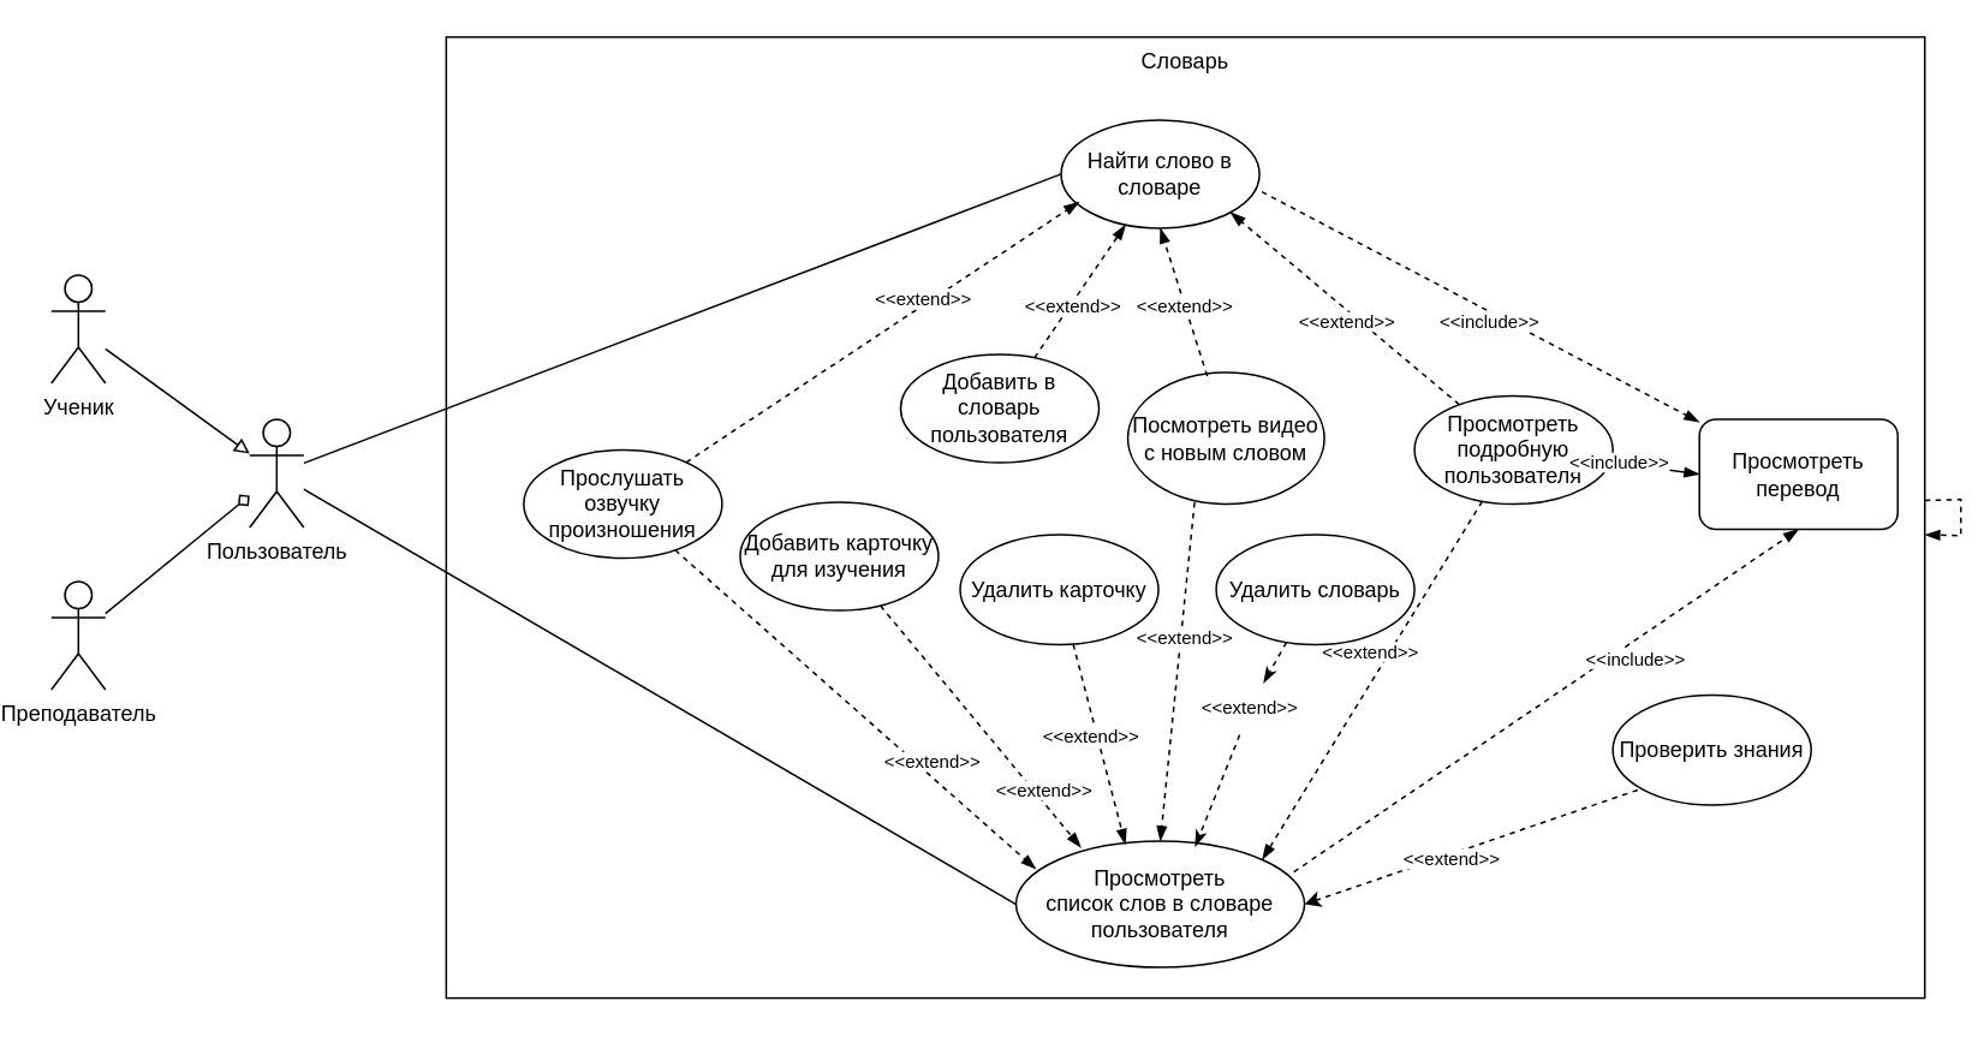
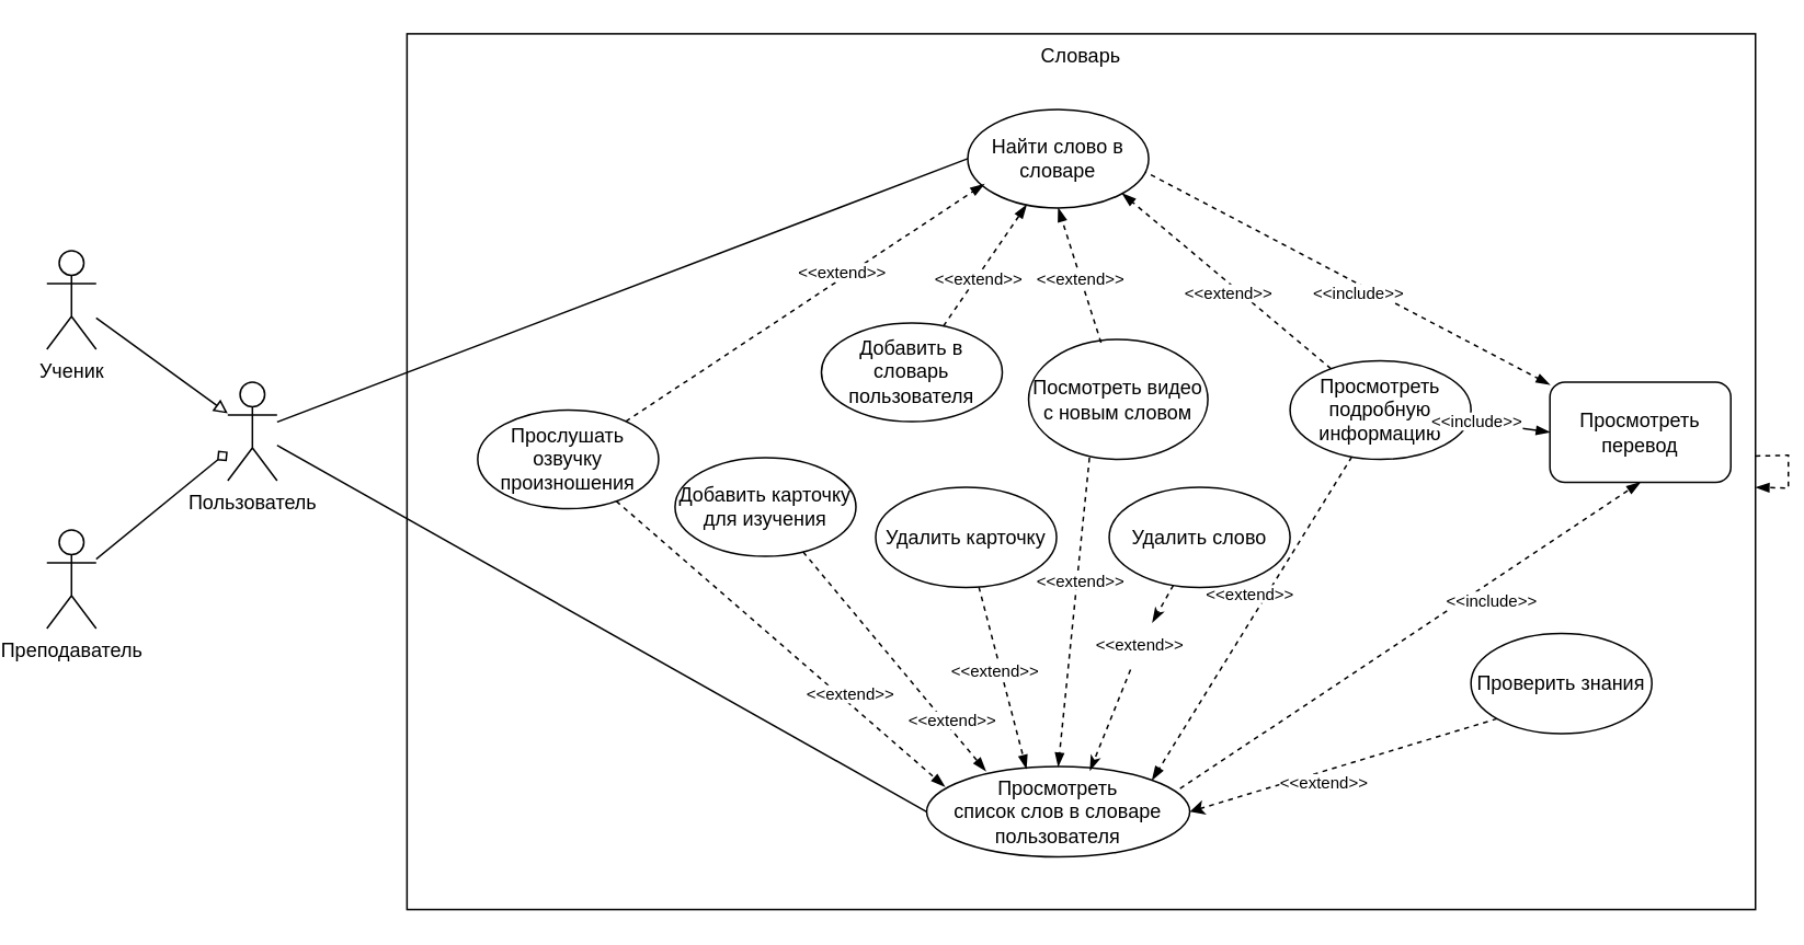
- <mxCell id="24" value="Просмотреть подробную пользователя" style="ellipse;whiteSpace=wrap;html=1;" vertex="1" parent="1"><mxGeometry x="776" y="219" width="110" height="60" as="geometry" /></mxCell>
+ <mxCell id="24" value="Просмотреть подробную информацию" style="ellipse;whiteSpace=wrap;html=1;" vertex="1" parent="1"><mxGeometry x="776" y="219" width="110" height="60" as="geometry" /></mxCell>
- <mxCell id="41" value="Удалить словарь" style="ellipse;whiteSpace=wrap;html=1;" vertex="1" parent="1"><mxGeometry x="666" y="296" width="110" height="61" as="geometry" /></mxCell>
+ <mxCell id="41" value="Удалить слово" style="ellipse;whiteSpace=wrap;html=1;" vertex="1" parent="1"><mxGeometry x="666" y="296" width="110" height="61" as="geometry" /></mxCell>
- <mxCell id="13" value="Просмотреть &lt;br&gt;список слов в словаре пользователя" style="ellipse;whiteSpace=wrap;html=1;" vertex="1" parent="1"><mxGeometry x="555" y="466" width="160" height="70" as="geometry" /></mxCell>
+ <mxCell id="13" value="Просмотреть &lt;br&gt;список слов в словаре пользователя" style="ellipse;whiteSpace=wrap;html=1;" vertex="1" parent="1"><mxGeometry x="555" y="466" width="160" height="55" as="geometry" /></mxCell>
